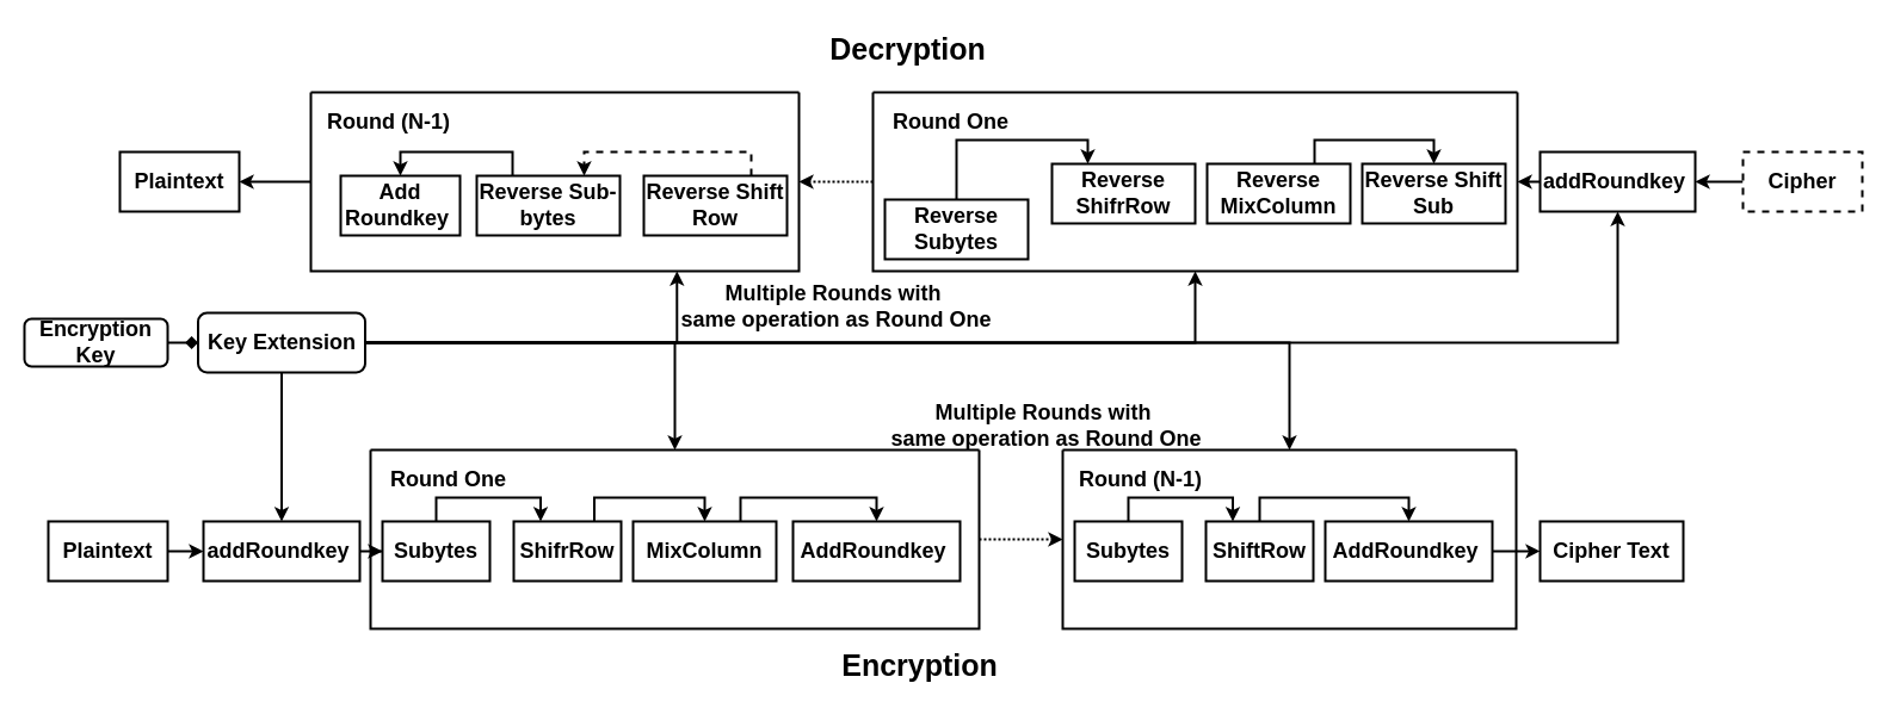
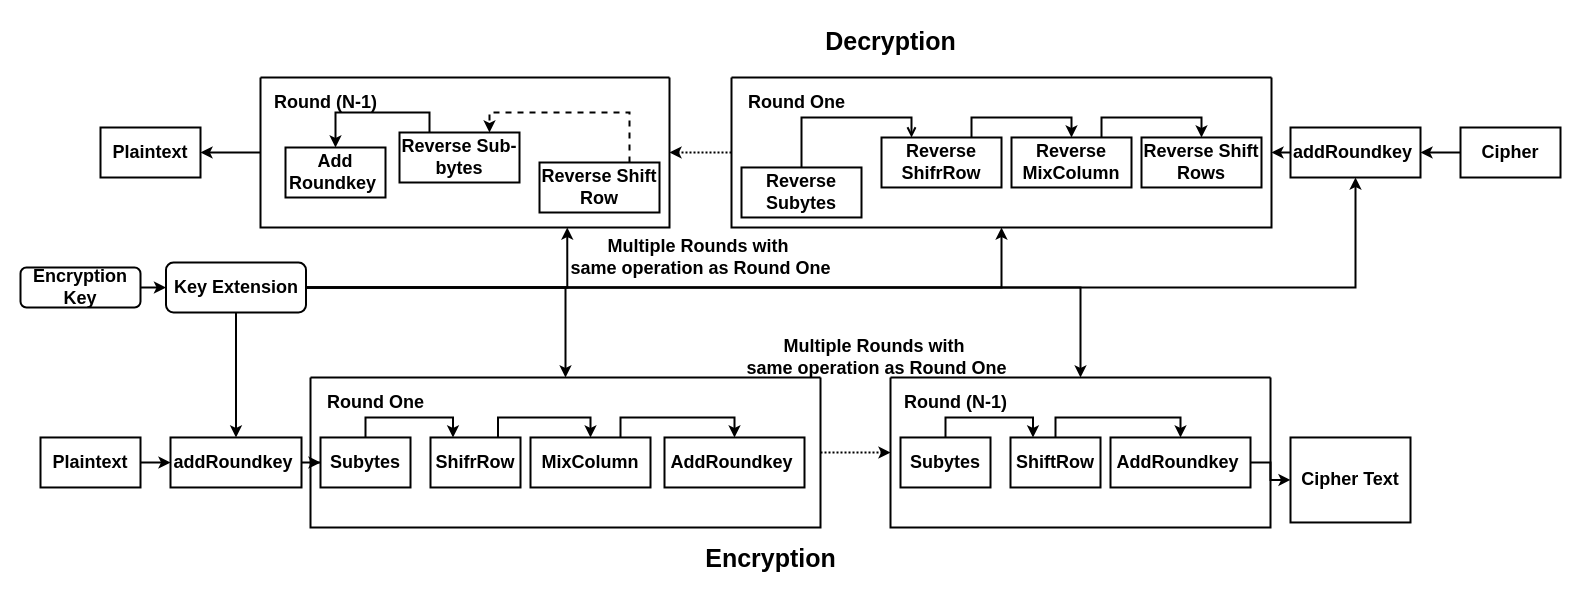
- <mxCell id="59" value="&lt;font style=&quot;font-size: 25px;&quot;&gt;Decryption&lt;/font&gt;" style="text;html=1;align=center;verticalAlign=middle;resizable=0;points=[];autosize=1;strokeColor=none;fillColor=none;fontSize=18;fontStyle=1;strokeWidth=2;" parent="1" vertex="1"><mxGeometry x="690" y="20" width="140" height="40" as="geometry" /></mxCell>
+ <mxCell id="59" value="&lt;font style=&quot;font-size: 25px;&quot;&gt;Decryption&lt;/font&gt;" style="text;html=1;align=center;verticalAlign=middle;resizable=0;points=[];autosize=1;strokeColor=none;fillColor=none;fontSize=18;fontStyle=1;strokeWidth=2;" parent="1" vertex="1"><mxGeometry x="820" y="20" width="140" height="40" as="geometry" /></mxCell>
+ <mxCell id="50" style="edgeStyle=orthogonalEdgeStyle;rounded=0;orthogonalLoop=1;jettySize=auto;html=1;exitX=0.75;exitY=0;exitDx=0;exitDy=0;entryX=0.5;entryY=0;entryDx=0;entryDy=0;fontSize=18;fontStyle=1;strokeWidth=2;" parent="47" source="51" target="53" edge="1"><mxGeometry relative="1" as="geometry" /></mxCell>
- <mxCell id="48" style="edgeStyle=orthogonalEdgeStyle;rounded=0;orthogonalLoop=1;jettySize=auto;html=1;exitX=0.5;exitY=0;exitDx=0;exitDy=0;entryX=0.25;entryY=0;entryDx=0;entryDy=0;fontSize=18;fontStyle=1;strokeWidth=2;" parent="47" source="49" target="51" edge="1"><mxGeometry relative="1" as="geometry" /></mxCell>
+ <mxCell id="48" style="edgeStyle=orthogonalEdgeStyle;rounded=0;orthogonalLoop=1;jettySize=auto;html=1;exitX=0.5;exitY=0;exitDx=0;exitDy=0;entryX=0.25;entryY=0;entryDx=0;entryDy=0;fontSize=18;fontStyle=1;strokeWidth=2;endArrow=open;" parent="47" source="49" target="51" edge="1"><mxGeometry relative="1" as="geometry" /></mxCell>
- <mxCell id="43" value="&lt;font style=&quot;font-size: 18px;&quot;&gt;&lt;span style=&quot;font-size: 18px;&quot;&gt;Cipher&lt;/span&gt;&lt;/font&gt;" style="rounded=0;whiteSpace=wrap;html=1;flipH=0;fontSize=18;fontStyle=1;strokeWidth=2;dashed=1;" parent="1" vertex="1"><mxGeometry x="1460" y="127" width="100" height="50" as="geometry" /></mxCell>
+ <mxCell id="43" value="&lt;font style=&quot;font-size: 18px;&quot;&gt;&lt;span style=&quot;font-size: 18px;&quot;&gt;Cipher&lt;/span&gt;&lt;/font&gt;" style="rounded=0;whiteSpace=wrap;html=1;flipH=0;fontSize=18;fontStyle=1;strokeWidth=2;" parent="1" vertex="1"><mxGeometry x="1460" y="127" width="100" height="50" as="geometry" /></mxCell>
- <mxCell id="54" value="&lt;span style=&quot;font-size: 18px;&quot;&gt;&lt;span style=&quot;font-size: 18px;&quot;&gt;Reverse Shift Sub&lt;/span&gt;&lt;/span&gt;" style="rounded=0;whiteSpace=wrap;html=1;flipH=0;fontSize=18;fontStyle=1;strokeWidth=2;" parent="47" vertex="1"><mxGeometry x="410" y="59.97" width="120" height="50" as="geometry" /></mxCell>
+ <mxCell id="54" value="&lt;span style=&quot;font-size: 18px;&quot;&gt;&lt;span style=&quot;font-size: 18px;&quot;&gt;Reverse Shift Rows&lt;/span&gt;&lt;/span&gt;" style="rounded=0;whiteSpace=wrap;html=1;flipH=0;fontSize=18;fontStyle=1;strokeWidth=2;" parent="47" vertex="1"><mxGeometry x="410" y="59.97" width="120" height="50" as="geometry" /></mxCell>
- <mxCell id="30" value="&lt;span style=&quot;font-size: 18px;&quot;&gt;&lt;span style=&quot;font-size: 18px;&quot;&gt;Reverse Sub-bytes&lt;/span&gt;&lt;/span&gt;" style="rounded=0;whiteSpace=wrap;html=1;flipH=0;fontSize=18;fontStyle=1;strokeWidth=2;" parent="26" vertex="1"><mxGeometry x="139" y="70" width="120" height="50" as="geometry" /></mxCell>
+ <mxCell id="30" value="&lt;span style=&quot;font-size: 18px;&quot;&gt;&lt;span style=&quot;font-size: 18px;&quot;&gt;Reverse Sub-bytes&lt;/span&gt;&lt;/span&gt;" style="rounded=0;whiteSpace=wrap;html=1;flipH=0;fontSize=18;fontStyle=1;strokeWidth=2;" parent="26" vertex="1"><mxGeometry x="139" y="55" width="120" height="50" as="geometry" /></mxCell>
- <mxCell id="28" value="&lt;font style=&quot;font-size: 18px;&quot;&gt;&lt;span style=&quot;font-size: 18px;&quot;&gt;Reverse Shift Row&lt;/span&gt;&lt;/font&gt;" style="rounded=0;whiteSpace=wrap;html=1;flipH=0;fontSize=18;fontStyle=1;strokeWidth=2;" parent="26" vertex="1"><mxGeometry x="279" y="70" width="120" height="50" as="geometry" /></mxCell>
+ <mxCell id="28" value="&lt;font style=&quot;font-size: 18px;&quot;&gt;&lt;span style=&quot;font-size: 18px;&quot;&gt;Reverse Shift Row&lt;/span&gt;&lt;/font&gt;" style="rounded=0;whiteSpace=wrap;html=1;flipH=0;fontSize=18;fontStyle=1;strokeWidth=2;" parent="26" vertex="1"><mxGeometry x="279" y="85" width="120" height="50" as="geometry" /></mxCell>
- <mxCell id="2" value="" style="edgeStyle=orthogonalEdgeStyle;rounded=0;orthogonalLoop=1;jettySize=auto;html=1;fontSize=18;fontStyle=1;strokeWidth=2;endArrow=diamond;" parent="1" source="3" target="10" edge="1"><mxGeometry relative="1" as="geometry" /></mxCell>
+ <mxCell id="2" value="" style="edgeStyle=orthogonalEdgeStyle;rounded=0;orthogonalLoop=1;jettySize=auto;html=1;fontSize=18;fontStyle=1;strokeWidth=2;" parent="1" source="3" target="10" edge="1"><mxGeometry relative="1" as="geometry" /></mxCell>
- <mxCell id="40" value="&lt;span style=&quot;font-size: 18px;&quot;&gt;&lt;span style=&quot;font-size: 18px;&quot;&gt;Cipher Text&lt;/span&gt;&lt;/span&gt;" style="rounded=0;whiteSpace=wrap;html=1;flipH=0;fontSize=18;fontStyle=1;strokeWidth=2;" parent="1" vertex="1"><mxGeometry x="1290" y="436.97" width="120" height="50" as="geometry" /></mxCell>
+ <mxCell id="40" value="&lt;span style=&quot;font-size: 18px;&quot;&gt;&lt;span style=&quot;font-size: 18px;&quot;&gt;Cipher Text&lt;/span&gt;&lt;/span&gt;" style="rounded=0;whiteSpace=wrap;html=1;flipH=0;fontSize=18;fontStyle=1;strokeWidth=2;" parent="1" vertex="1"><mxGeometry x="1290" y="436.97" width="120" height="85" as="geometry" /></mxCell>
